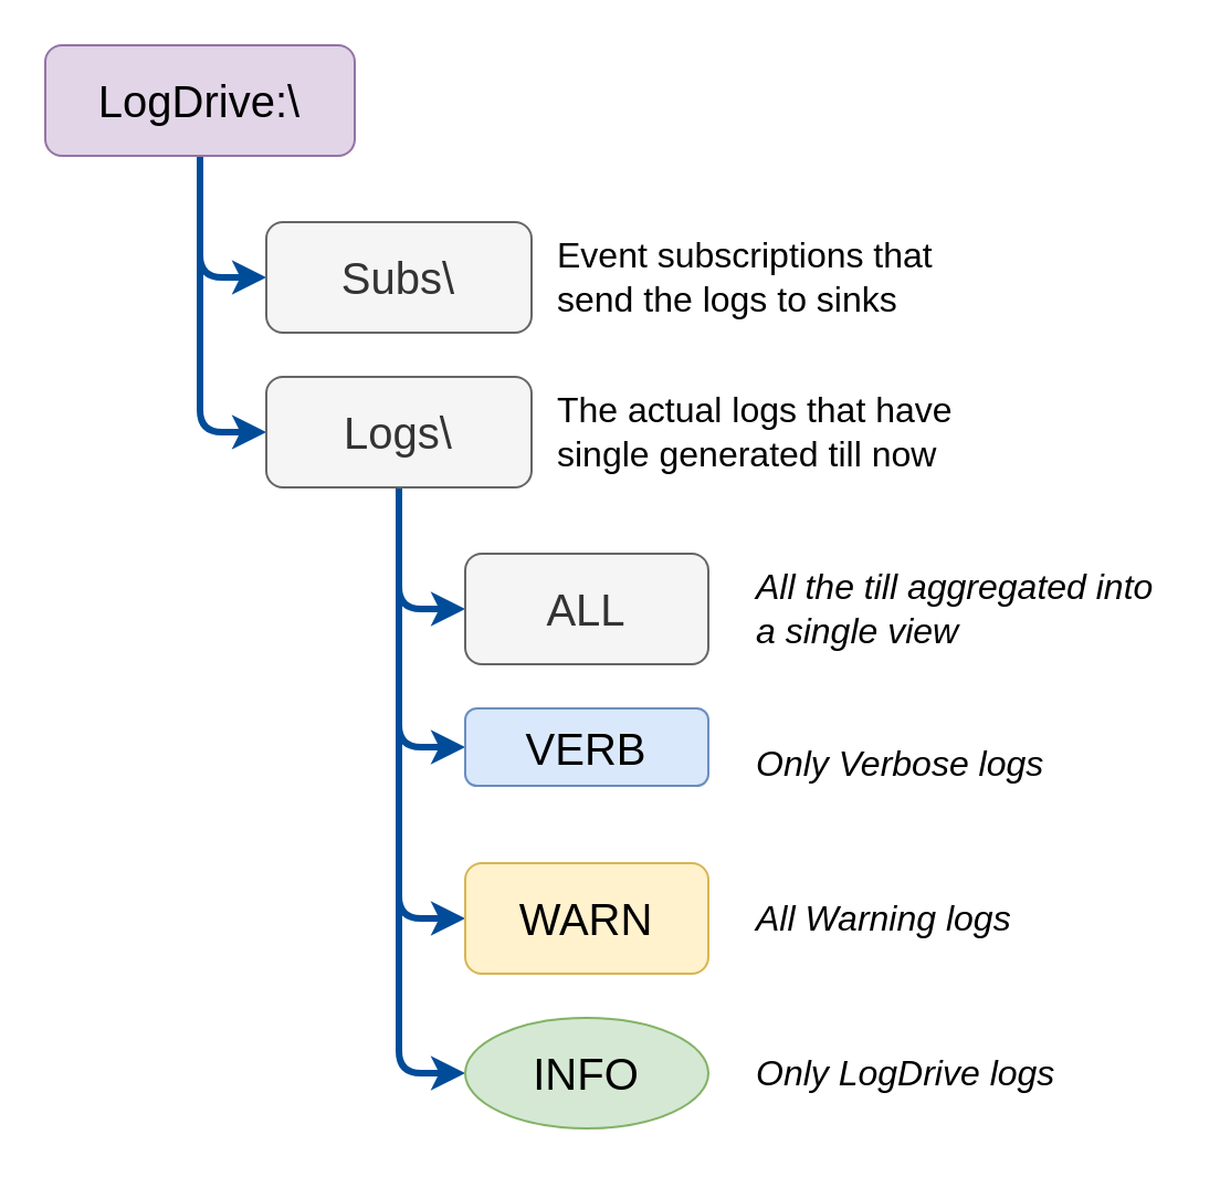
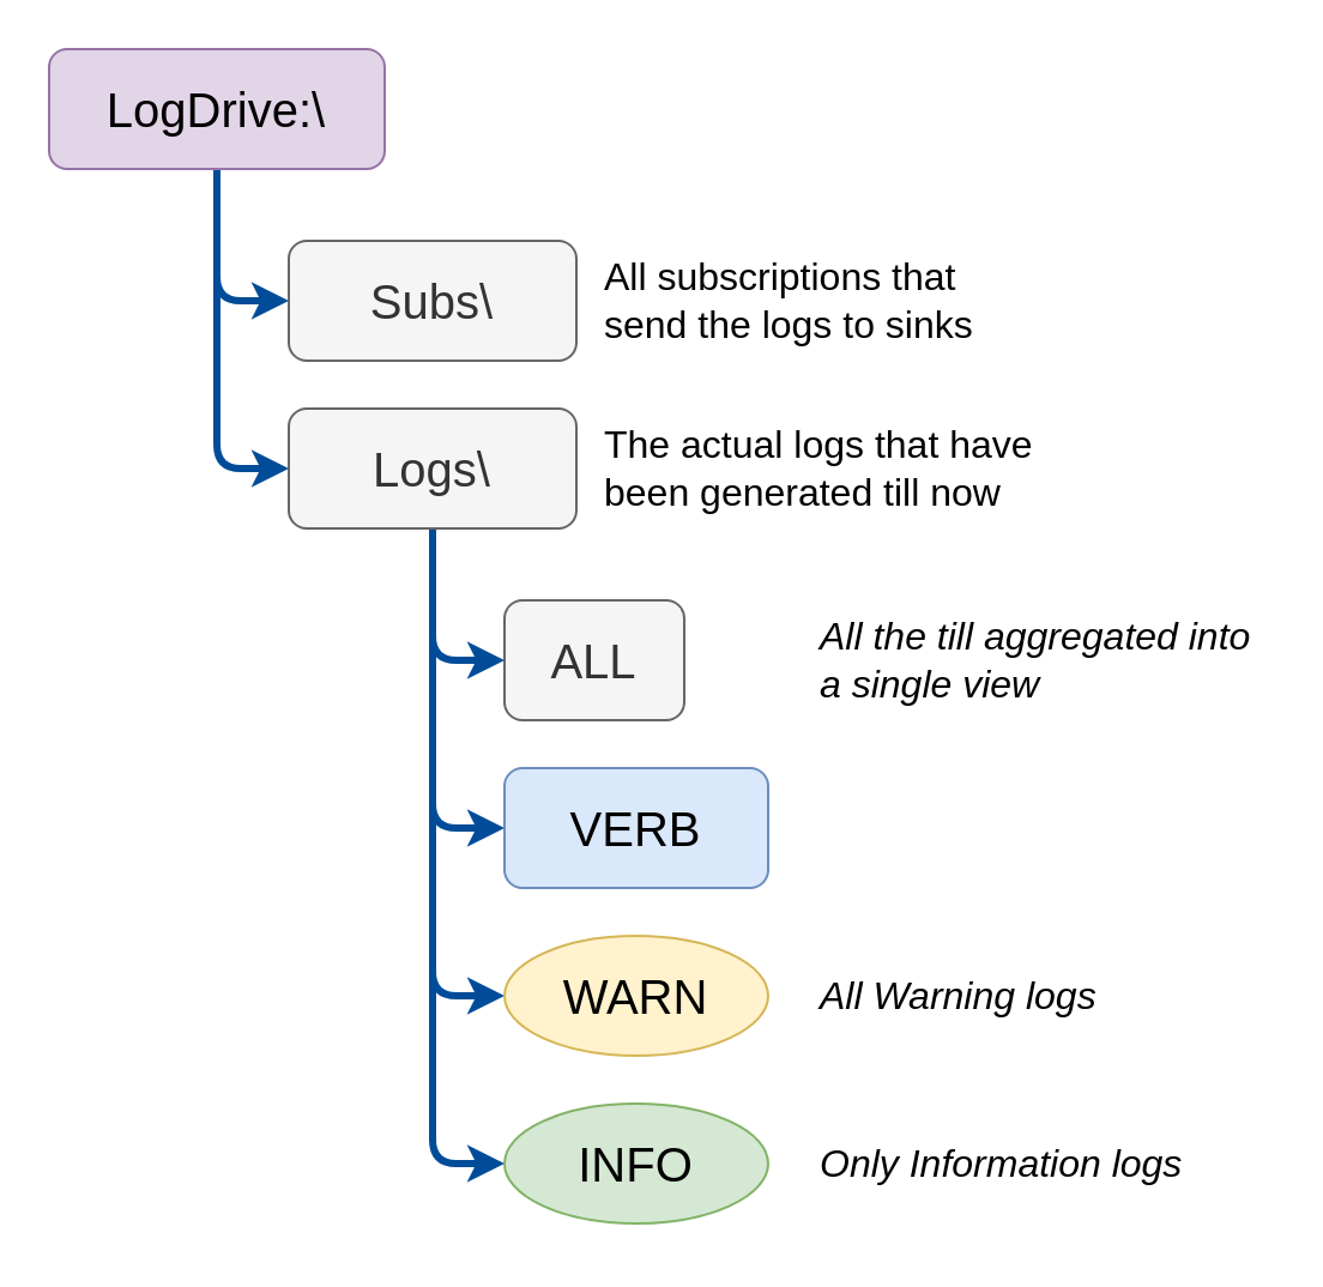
- <mxCell id="15" value="&lt;span style=&quot;&quot;&gt;Event subscriptions that send the logs to sinks&lt;/span&gt;" style="text;html=1;strokeColor=none;fillColor=none;align=left;verticalAlign=middle;whiteSpace=wrap;rounded=0;fontSize=16;fontStyle=0" vertex="1" parent="1"><mxGeometry x="250" y="95.25" width="180" height="59.5" as="geometry" /></mxCell>
+ <mxCell id="15" value="&lt;span style=&quot;&quot;&gt;All subscriptions that send the logs to sinks&lt;/span&gt;" style="text;html=1;strokeColor=none;fillColor=none;align=left;verticalAlign=middle;whiteSpace=wrap;rounded=0;fontSize=16;fontStyle=0" vertex="1" parent="1"><mxGeometry x="250" y="95.25" width="180" height="59.5" as="geometry" /></mxCell>
- <mxCell id="16" value="&lt;span style=&quot;&quot;&gt;The actual logs that have single generated till now&lt;/span&gt;" style="text;html=1;strokeColor=none;fillColor=none;align=left;verticalAlign=middle;whiteSpace=wrap;rounded=0;fontSize=16;fontStyle=0" vertex="1" parent="1"><mxGeometry x="250" y="165.25" width="190" height="59.5" as="geometry" /></mxCell>
+ <mxCell id="16" value="&lt;span style=&quot;&quot;&gt;The actual logs that have been generated till now&lt;/span&gt;" style="text;html=1;strokeColor=none;fillColor=none;align=left;verticalAlign=middle;whiteSpace=wrap;rounded=0;fontSize=16;fontStyle=0" vertex="1" parent="1"><mxGeometry x="250" y="165.25" width="190" height="59.5" as="geometry" /></mxCell>
- <mxCell id="11" value="ALL" style="rounded=1;whiteSpace=wrap;html=1;fillColor=#f5f5f5;strokeColor=#666666;fontSize=20;fontColor=#333333;" vertex="1" parent="1"><mxGeometry x="210" y="250" width="110" height="50" as="geometry" /></mxCell>
+ <mxCell id="11" value="ALL" style="rounded=1;whiteSpace=wrap;html=1;fillColor=#f5f5f5;strokeColor=#666666;fontSize=20;fontColor=#333333;" vertex="1" parent="1"><mxGeometry x="210" y="250" width="75" height="50" as="geometry" /></mxCell>
- <mxCell id="12" value="VERB" style="rounded=1;whiteSpace=wrap;html=1;fillColor=#dae8fc;strokeColor=#6c8ebf;fontSize=20;" vertex="1" parent="1"><mxGeometry x="210" y="320" width="110" height="35" as="geometry" /></mxCell>
+ <mxCell id="12" value="VERB" style="rounded=1;whiteSpace=wrap;html=1;fillColor=#dae8fc;strokeColor=#6c8ebf;fontSize=20;" vertex="1" parent="1"><mxGeometry x="210" y="320" width="110" height="50" as="geometry" /></mxCell>
- <mxCell id="18" value="&lt;span style=&quot;&quot;&gt;Only Verbose logs&lt;/span&gt;" style="text;html=1;strokeColor=none;fillColor=none;align=left;verticalAlign=middle;whiteSpace=wrap;rounded=0;fontSize=16;fontStyle=2" vertex="1" parent="1"><mxGeometry x="340" y="315.25" width="190" height="59.5" as="geometry" /></mxCell>
- <mxCell id="13" value="WARN" style="rounded=1;whiteSpace=wrap;html=1;fillColor=#fff2cc;strokeColor=#d6b656;fontSize=20;" vertex="1" parent="1"><mxGeometry x="210" y="390" width="110" height="50" as="geometry" /></mxCell>
+ <mxCell id="13" value="WARN" style="ellipse;whiteSpace=wrap;html=1;fillColor=#fff2cc;strokeColor=#d6b656;fontSize=20;" vertex="1" parent="1"><mxGeometry x="210" y="390" width="110" height="50" as="geometry" /></mxCell>
- <mxCell id="20" value="&lt;span style=&quot;&quot;&gt;Only LogDrive logs&lt;/span&gt;" style="text;html=1;strokeColor=none;fillColor=none;align=left;verticalAlign=middle;whiteSpace=wrap;rounded=0;fontSize=16;fontStyle=2" vertex="1" parent="1"><mxGeometry x="340" y="455.25" width="190" height="59.5" as="geometry" /></mxCell>
+ <mxCell id="20" value="&lt;span style=&quot;&quot;&gt;Only Information logs&lt;/span&gt;" style="text;html=1;strokeColor=none;fillColor=none;align=left;verticalAlign=middle;whiteSpace=wrap;rounded=0;fontSize=16;fontStyle=2" vertex="1" parent="1"><mxGeometry x="340" y="455.25" width="190" height="59.5" as="geometry" /></mxCell>
